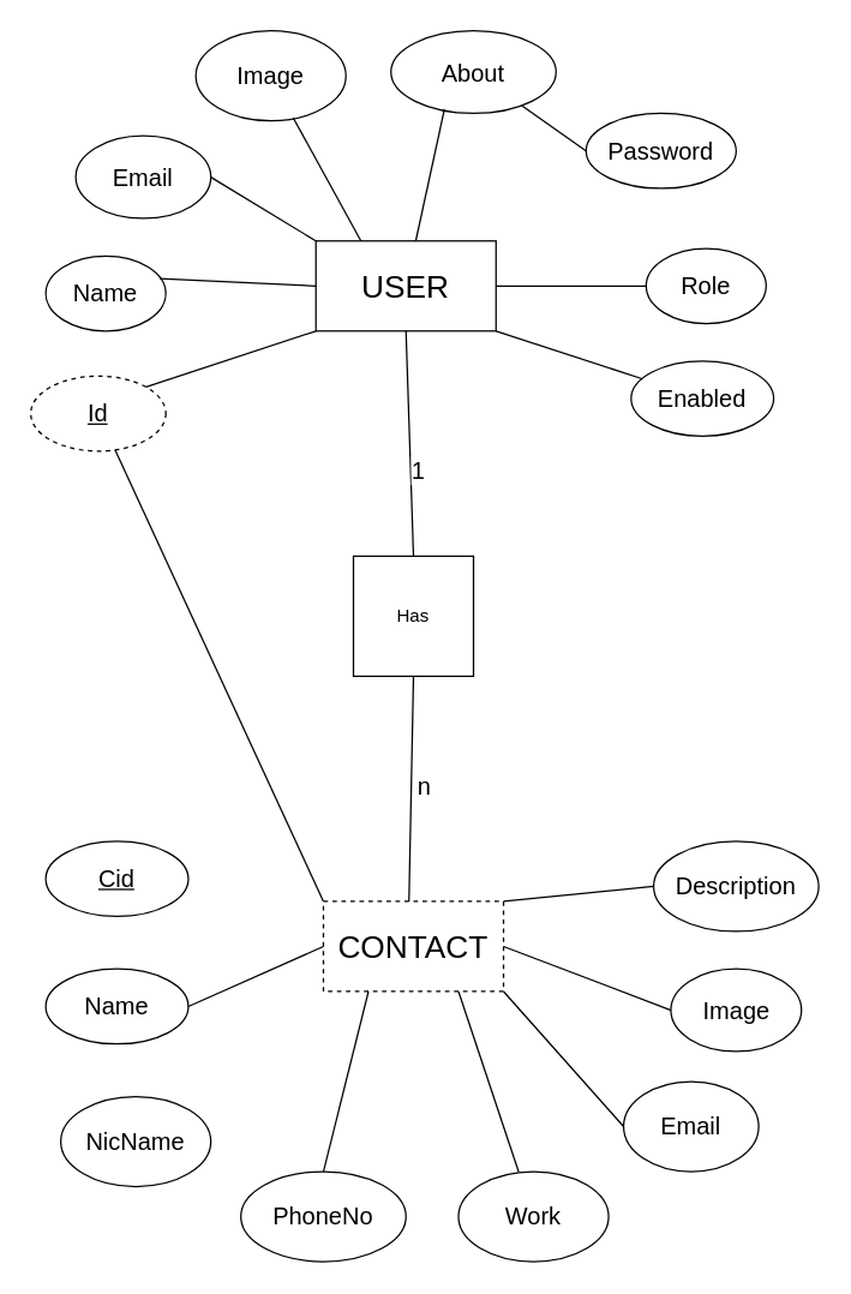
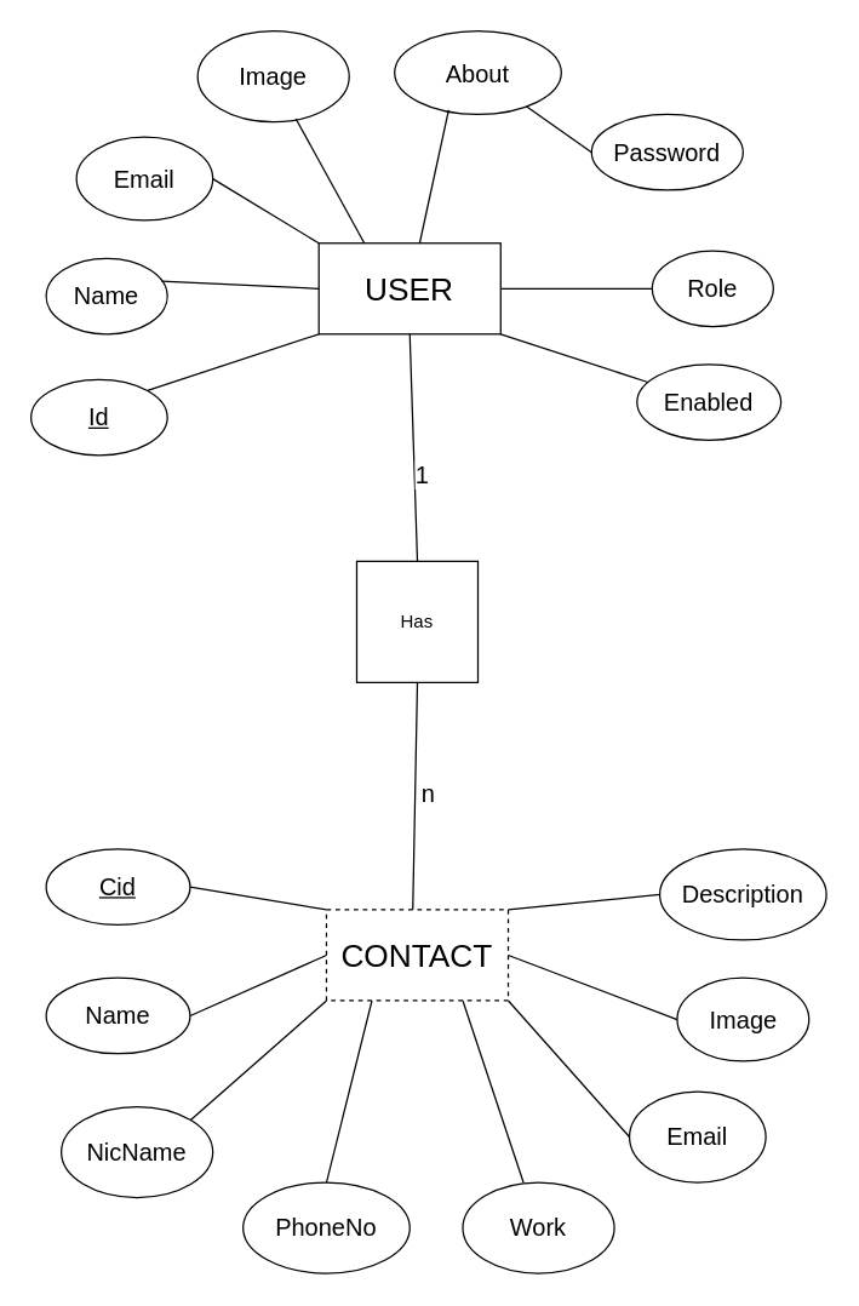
- <mxCell id="4" value="&lt;font style=&quot;font-size: 16px;&quot;&gt;&lt;u&gt;Id&lt;/u&gt;&lt;/font&gt;" style="ellipse;whiteSpace=wrap;html=1;dashed=1;" vertex="1" parent="1"><mxGeometry x="20" y="250" width="90" height="50" as="geometry" /></mxCell>
+ <mxCell id="4" value="&lt;font style=&quot;font-size: 16px;&quot;&gt;&lt;u&gt;Id&lt;/u&gt;&lt;/font&gt;" style="ellipse;whiteSpace=wrap;html=1;" vertex="1" parent="1"><mxGeometry x="20" y="250" width="90" height="50" as="geometry" /></mxCell>
- <mxCell id="35" value="" style="endArrow=none;html=1;rounded=0;exitX=0;exitY=0;exitDx=0;exitDy=0;" edge="1" parent="1" source="3" target="4"><mxGeometry width="50" height="50" relative="1" as="geometry"><mxPoint x="220" y="670" as="sourcePoint" /><mxPoint x="135" y="680" as="targetPoint" /></mxGeometry></mxCell>
+ <mxCell id="35" value="" style="endArrow=none;html=1;rounded=0;entryX=1;entryY=0.5;entryDx=0;entryDy=0;exitX=0;exitY=0;exitDx=0;exitDy=0;" edge="1" parent="1" source="3" target="20"><mxGeometry width="50" height="50" relative="1" as="geometry"><mxPoint x="220" y="670" as="sourcePoint" /><mxPoint x="135" y="680" as="targetPoint" /></mxGeometry></mxCell>
+ <mxCell id="33" value="" style="endArrow=none;html=1;rounded=0;entryX=1;entryY=0;entryDx=0;entryDy=0;exitX=0;exitY=1;exitDx=0;exitDy=0;" edge="1" parent="1" source="3" target="22"><mxGeometry width="50" height="50" relative="1" as="geometry"><mxPoint x="250" y="700" as="sourcePoint" /><mxPoint x="225" y="790" as="targetPoint" /></mxGeometry></mxCell>
